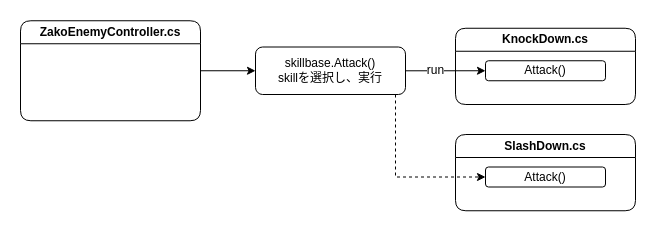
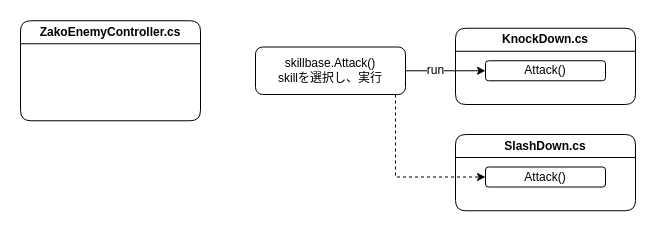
- <mxCell id="3" style="edgeStyle=orthogonalEdgeStyle;rounded=0;orthogonalLoop=1;jettySize=auto;html=1;entryX=0;entryY=0.5;entryDx=0;entryDy=0;fontFamily=Helvetica;fontSize=12;fontColor=default;startSize=23;" edge="1" parent="1" source="4" target="8"><mxGeometry relative="1" as="geometry" /></mxCell>
